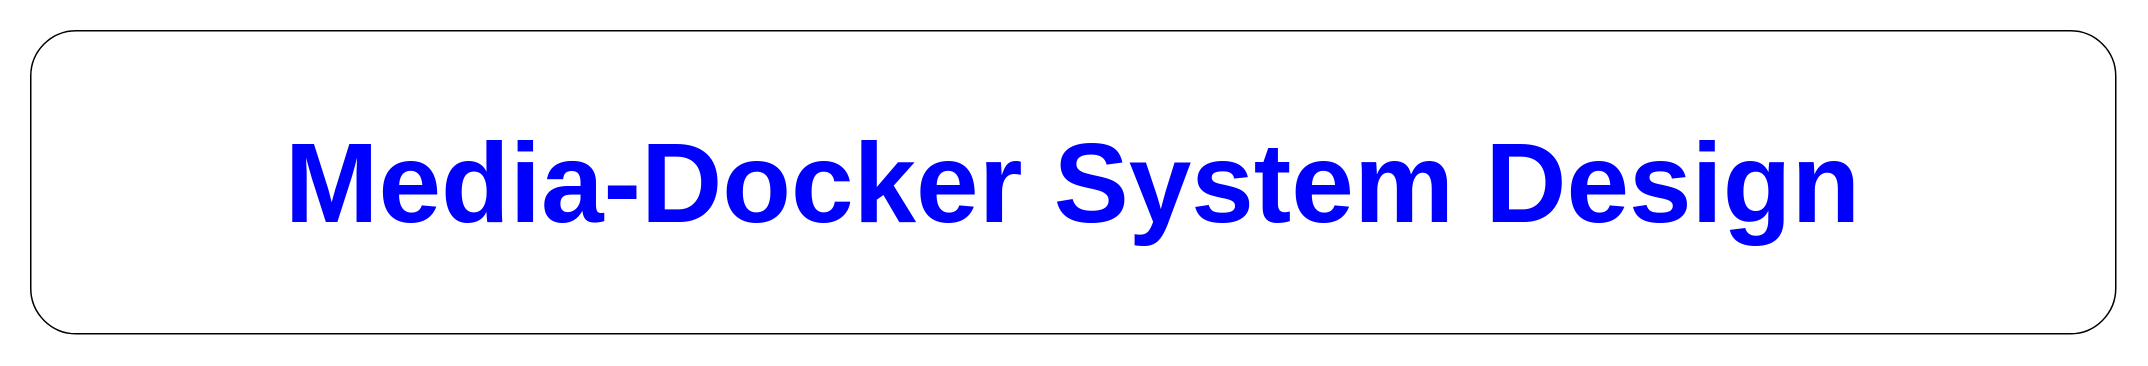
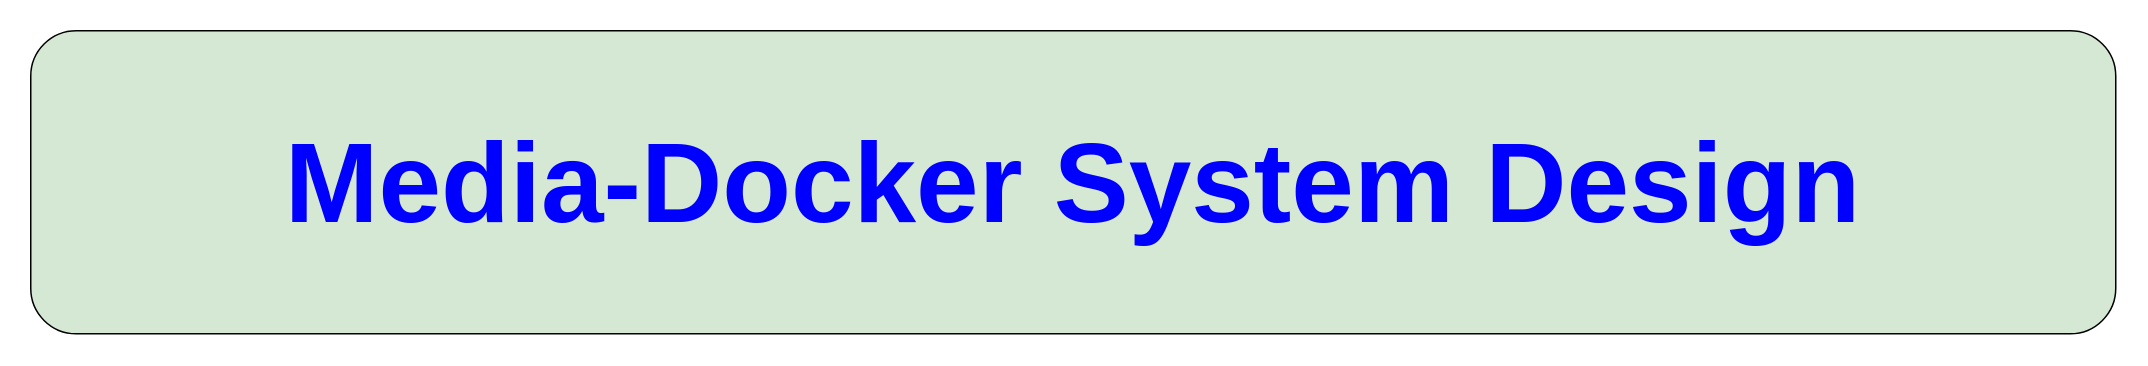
- <mxCell id="2" value="&lt;b&gt;&lt;font color=&quot;#0000ff&quot; style=&quot;font-size: 75px;&quot;&gt;Media-Docker&amp;nbsp;&lt;/font&gt;&lt;/b&gt;&lt;b style=&quot;background-color: initial;&quot;&gt;&lt;font color=&quot;#0000ff&quot; style=&quot;font-size: 75px;&quot;&gt;System Design&lt;/font&gt;&lt;/b&gt;" style="rounded=1;whiteSpace=wrap;html=1;fillColor=#FFFFFF;" vertex="1" parent="1"><mxGeometry x="20" y="20" width="1390" height="202" as="geometry" /></mxCell>
+ <mxCell id="2" value="&lt;b&gt;&lt;font color=&quot;#0000ff&quot; style=&quot;font-size: 75px;&quot;&gt;Media-Docker&amp;nbsp;&lt;/font&gt;&lt;/b&gt;&lt;b style=&quot;background-color: initial;&quot;&gt;&lt;font color=&quot;#0000ff&quot; style=&quot;font-size: 75px;&quot;&gt;System Design&lt;/font&gt;&lt;/b&gt;" style="rounded=1;whiteSpace=wrap;html=1;fillColor=#d5e8d4;" vertex="1" parent="1"><mxGeometry x="20" y="20" width="1390" height="202" as="geometry" /></mxCell>
